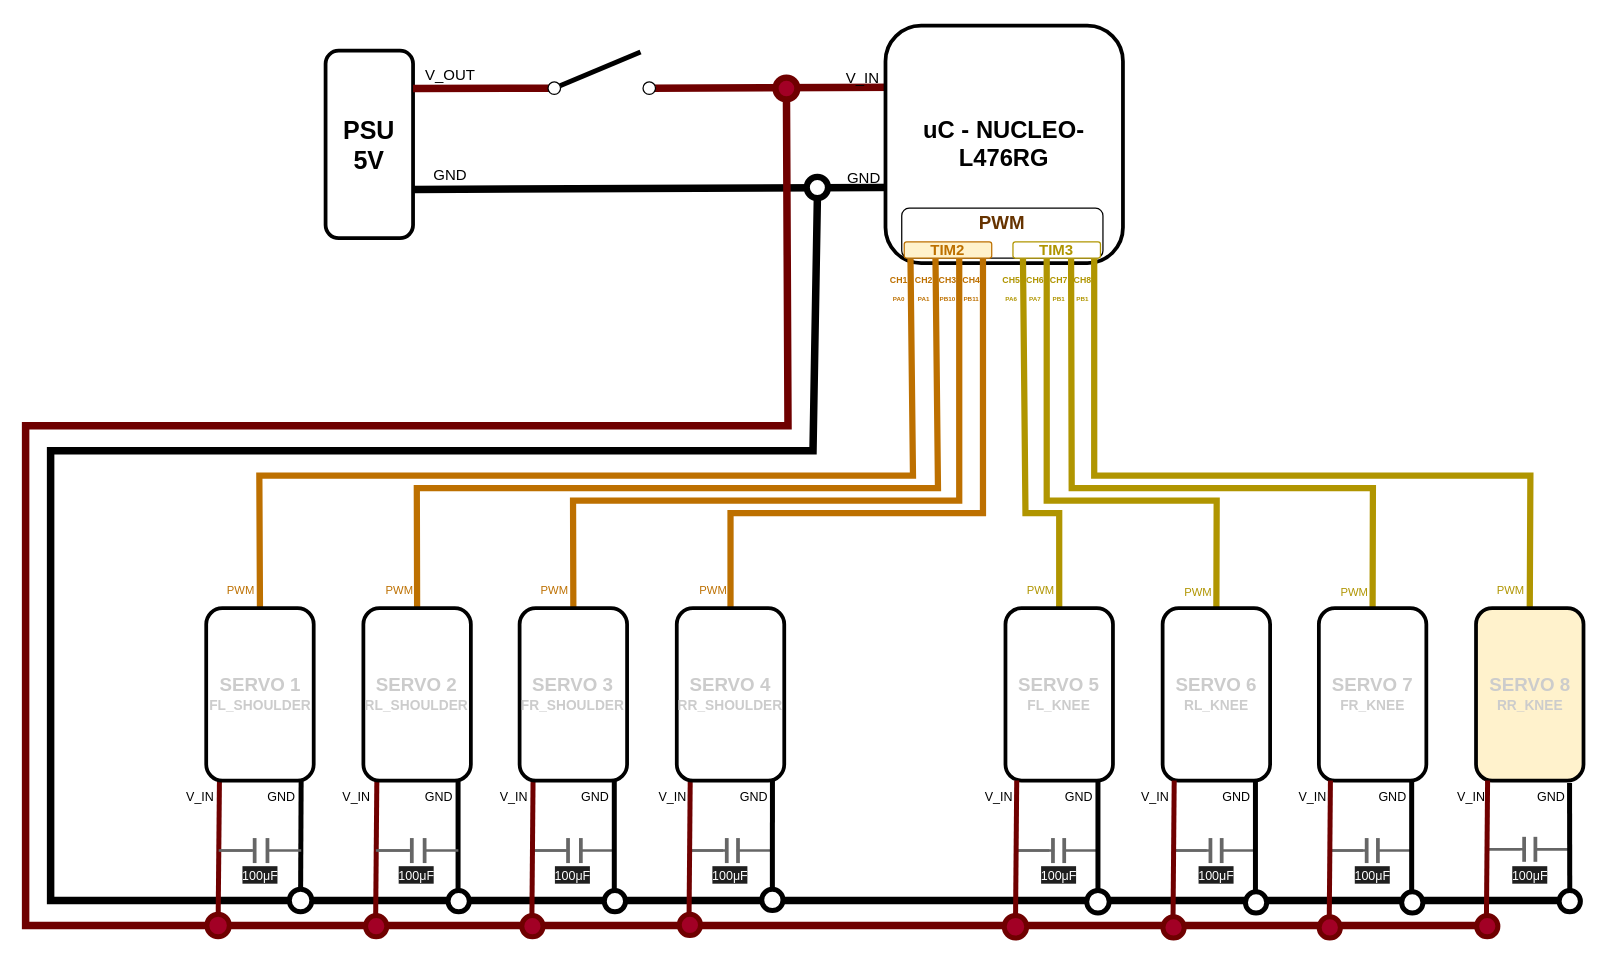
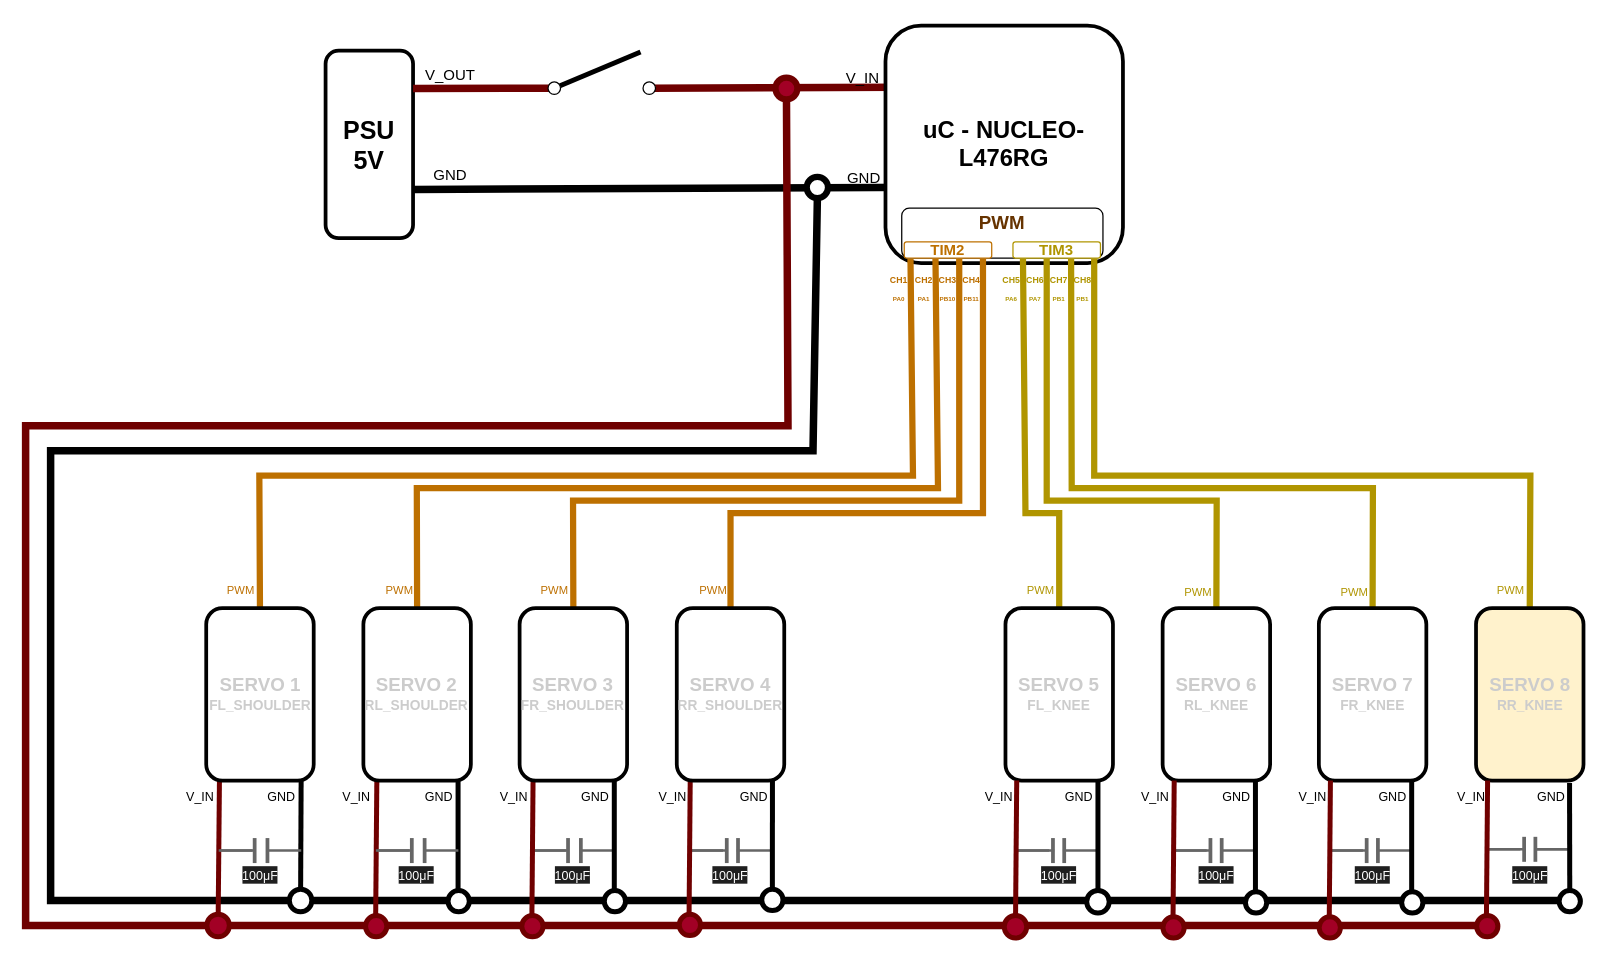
- <mxCell id="71" value="&lt;b&gt;&lt;font color=&quot;#bd7000&quot;&gt;TIM2&lt;/font&gt;&lt;/b&gt;" style="rounded=1;whiteSpace=wrap;html=1;strokeColor=#bd7000;fillColor=#fff2cc;" parent="1" vertex="1"><mxGeometry x="723" y="193" width="70" height="13" as="geometry" /></mxCell>
+ <mxCell id="71" value="&lt;b&gt;&lt;font color=&quot;#bd7000&quot;&gt;TIM2&lt;/font&gt;&lt;/b&gt;" style="rounded=1;whiteSpace=wrap;html=1;strokeColor=#bd7000;" parent="1" vertex="1"><mxGeometry x="723" y="193" width="70" height="13" as="geometry" /></mxCell>
